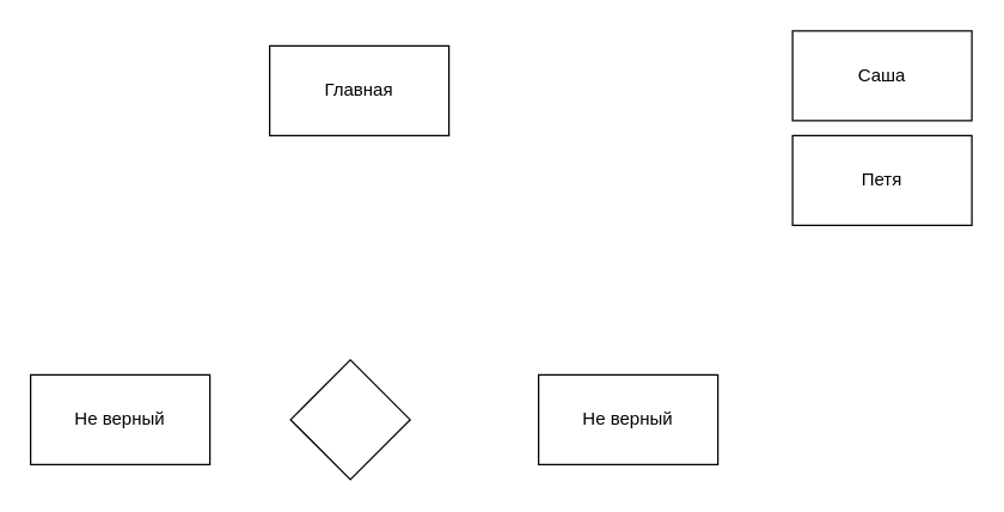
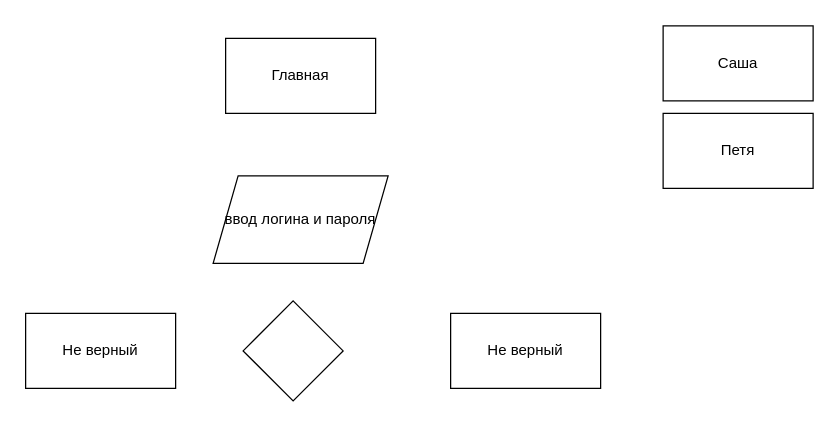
+ <mxCell id="5" value="ввод логина и пароля" style="shape=parallelogram;perimeter=parallelogramPerimeter;whiteSpace=wrap;html=1;fixedSize=1;" vertex="1" parent="1"><mxGeometry x="170" y="140" width="140" height="70" as="geometry" /></mxCell>
